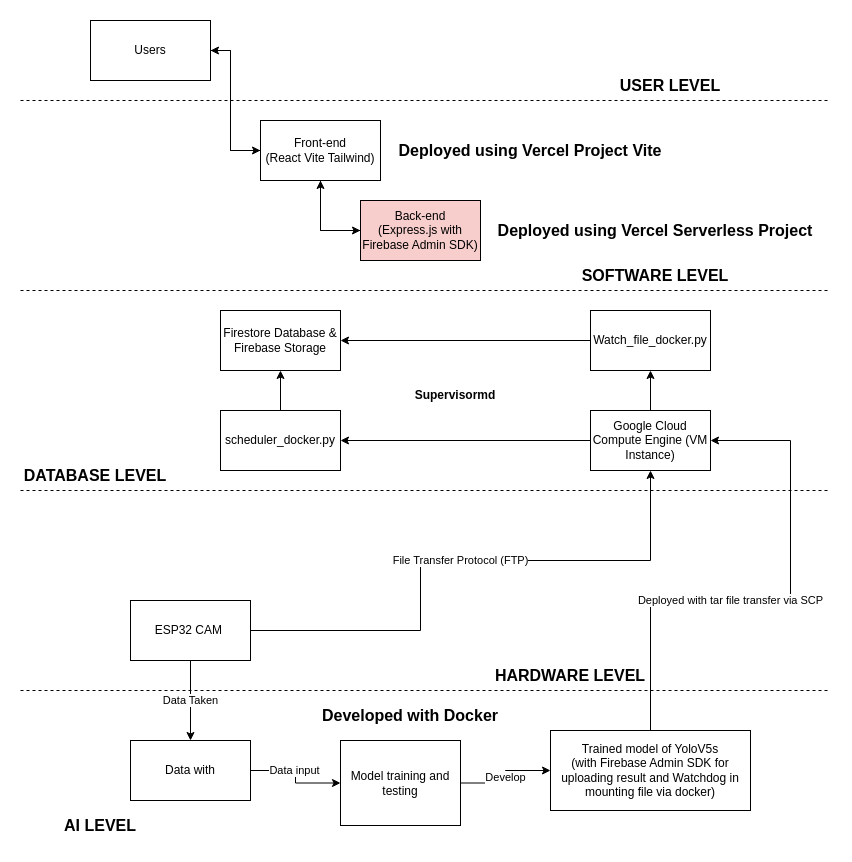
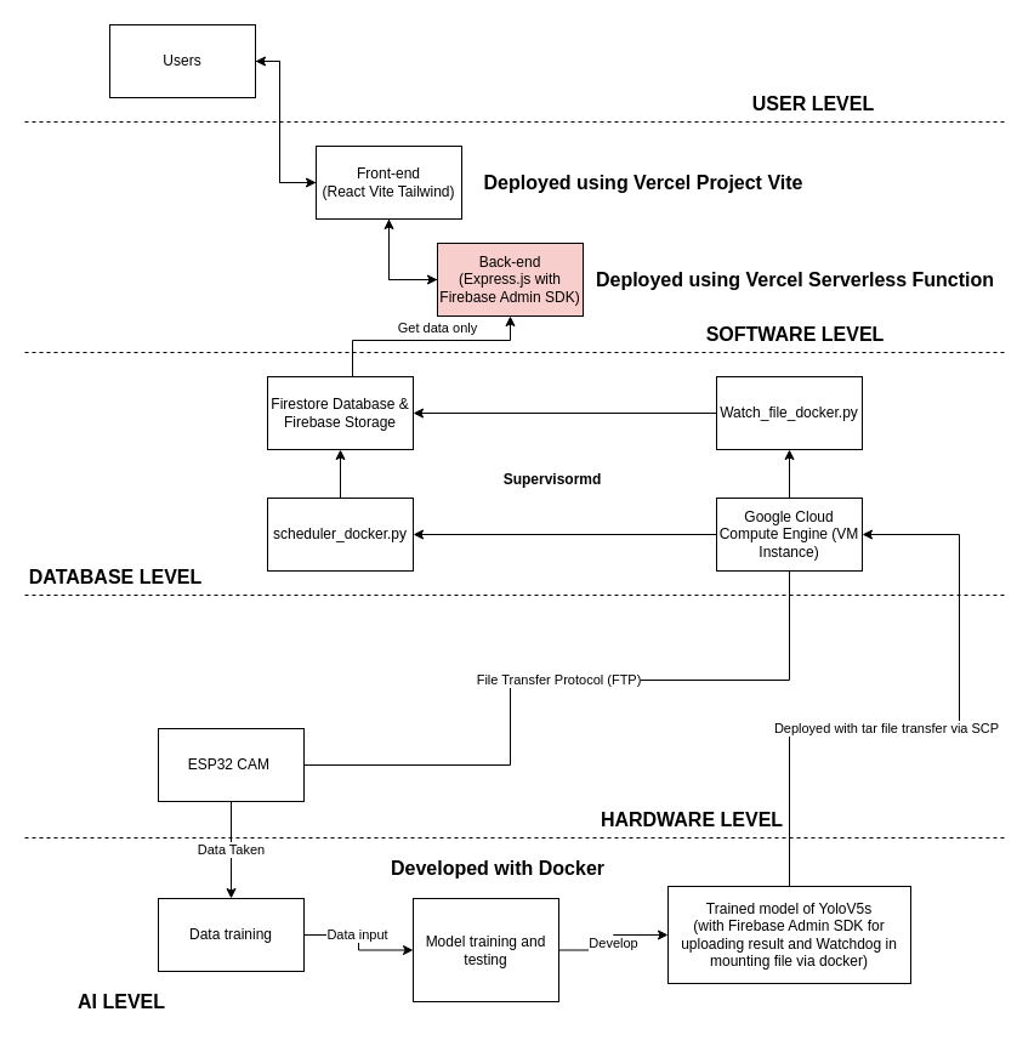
- <mxCell id="31" value="Deployed using Vercel Serverless Project" style="text;html=1;align=center;verticalAlign=middle;whiteSpace=wrap;rounded=0;fontSize=16;fontStyle=1" parent="1" vertex="1"><mxGeometry x="480" y="215" width="350" height="30" as="geometry" /></mxCell>
+ <mxCell id="31" value="Deployed using Vercel Serverless Function" style="text;html=1;align=center;verticalAlign=middle;whiteSpace=wrap;rounded=0;fontSize=16;fontStyle=1" parent="1" vertex="1"><mxGeometry x="480" y="215" width="350" height="30" as="geometry" /></mxCell>
+ <mxCell id="10" value="Get data only" style="edgeStyle=orthogonalEdgeStyle;rounded=0;orthogonalLoop=1;jettySize=auto;html=1;entryX=0.5;entryY=1;entryDx=0;entryDy=0;" parent="1" source="11" target="9" edge="1"><mxGeometry x="0.111" y="10" relative="1" as="geometry"><mxPoint as="offset" /><Array as="points"><mxPoint x="290" y="280" /><mxPoint x="420" y="280" /></Array></mxGeometry></mxCell>
- <mxCell id="15" value="File Transfer Protocol (FTP)" style="edgeStyle=orthogonalEdgeStyle;rounded=0;orthogonalLoop=1;jettySize=auto;html=1;entryX=0.5;entryY=1;entryDx=0;entryDy=0;" parent="1" source="17" target="14" edge="1"><mxGeometry relative="1" as="geometry"><Array as="points"><mxPoint x="420" y="630" /><mxPoint x="420" y="560" /><mxPoint x="650" y="560" /></Array></mxGeometry></mxCell>
+ <mxCell id="15" value="File Transfer Protocol (FTP)" style="edgeStyle=orthogonalEdgeStyle;rounded=0;orthogonalLoop=1;jettySize=auto;html=1;entryX=0.5;entryY=1;entryDx=0;entryDy=0;endArrow=none;" parent="1" source="17" target="14" edge="1"><mxGeometry relative="1" as="geometry"><Array as="points"><mxPoint x="420" y="630" /><mxPoint x="420" y="560" /><mxPoint x="650" y="560" /></Array></mxGeometry></mxCell>
- <mxCell id="24" value="Data with" style="rounded=0;whiteSpace=wrap;html=1;" parent="1" vertex="1"><mxGeometry x="130" y="740" width="120" height="60" as="geometry" /></mxCell>
+ <mxCell id="24" value="Data training" style="rounded=0;whiteSpace=wrap;html=1;" parent="1" vertex="1"><mxGeometry x="130" y="740" width="120" height="60" as="geometry" /></mxCell>
